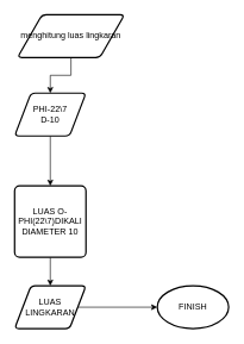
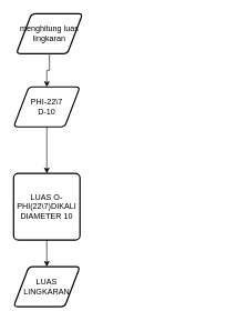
- <mxCell id="3" value="menghitung luas lingkaran" style="shape=parallelogram;html=1;strokeWidth=2;perimeter=parallelogramPerimeter;whiteSpace=wrap;rounded=1;arcSize=12;size=0.23;" vertex="1" parent="1"><mxGeometry x="24" y="20" width="150" height="60" as="geometry" /></mxCell>
+ <mxCell id="3" value="menghitung luas lingkaran" style="shape=parallelogram;html=1;strokeWidth=2;perimeter=parallelogramPerimeter;whiteSpace=wrap;rounded=1;arcSize=12;size=0.23;" vertex="1" parent="1"><mxGeometry x="24" y="20" width="100" height="60" as="geometry" /></mxCell>
- <mxCell id="8" style="edgeStyle=orthogonalEdgeStyle;rounded=0;orthogonalLoop=1;jettySize=auto;html=1;exitX=1;exitY=0.5;exitDx=0;exitDy=0;" edge="1" parent="1" source="9" target="10"><mxGeometry relative="1" as="geometry" /></mxCell>
- <mxCell id="10" value="FINISH" style="strokeWidth=2;html=1;shape=mxgraph.flowchart.start_1;whiteSpace=wrap;" vertex="1" parent="1"><mxGeometry x="220" y="400" width="100" height="60" as="geometry" /></mxCell>
